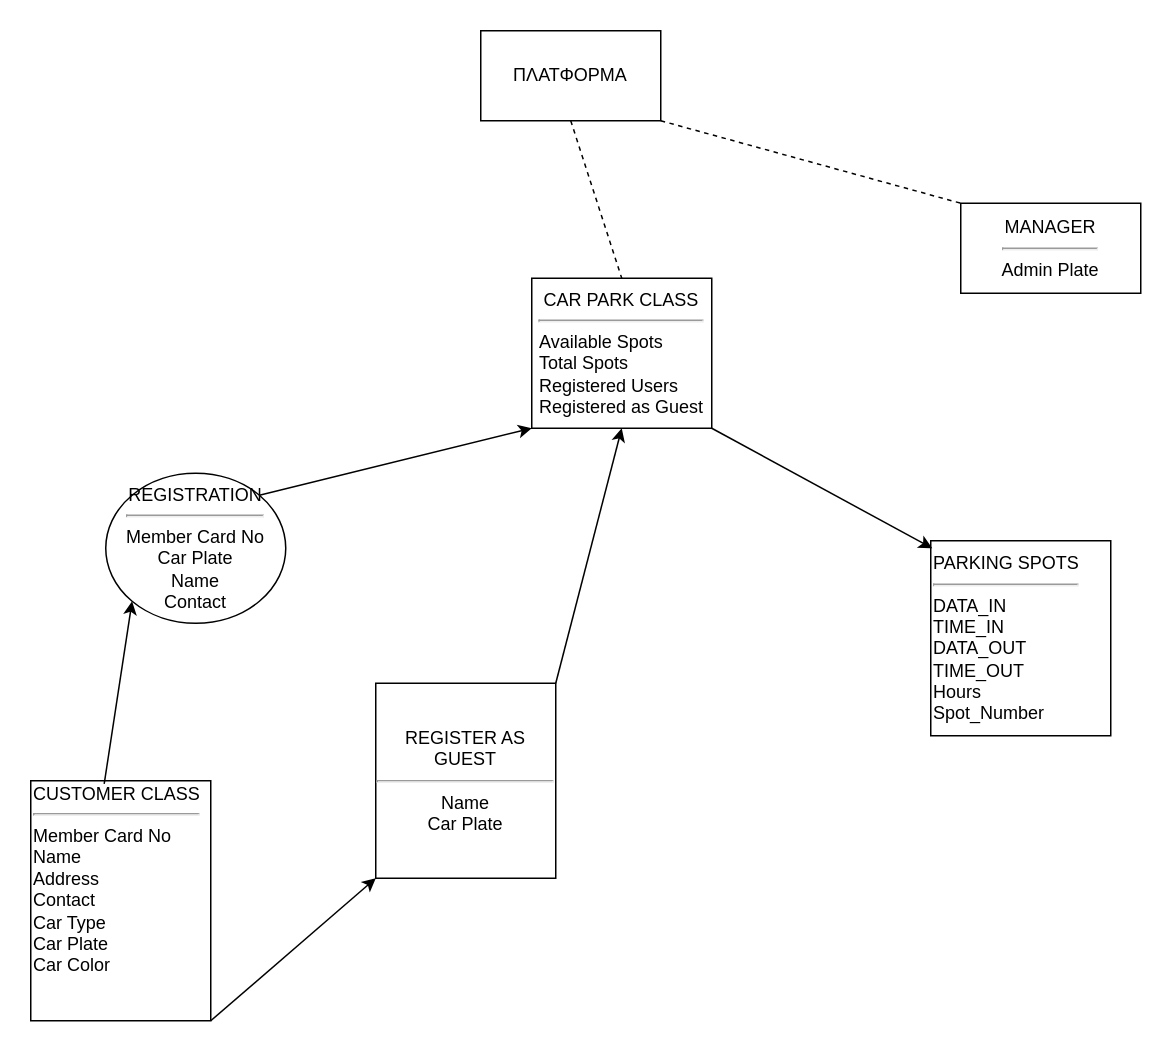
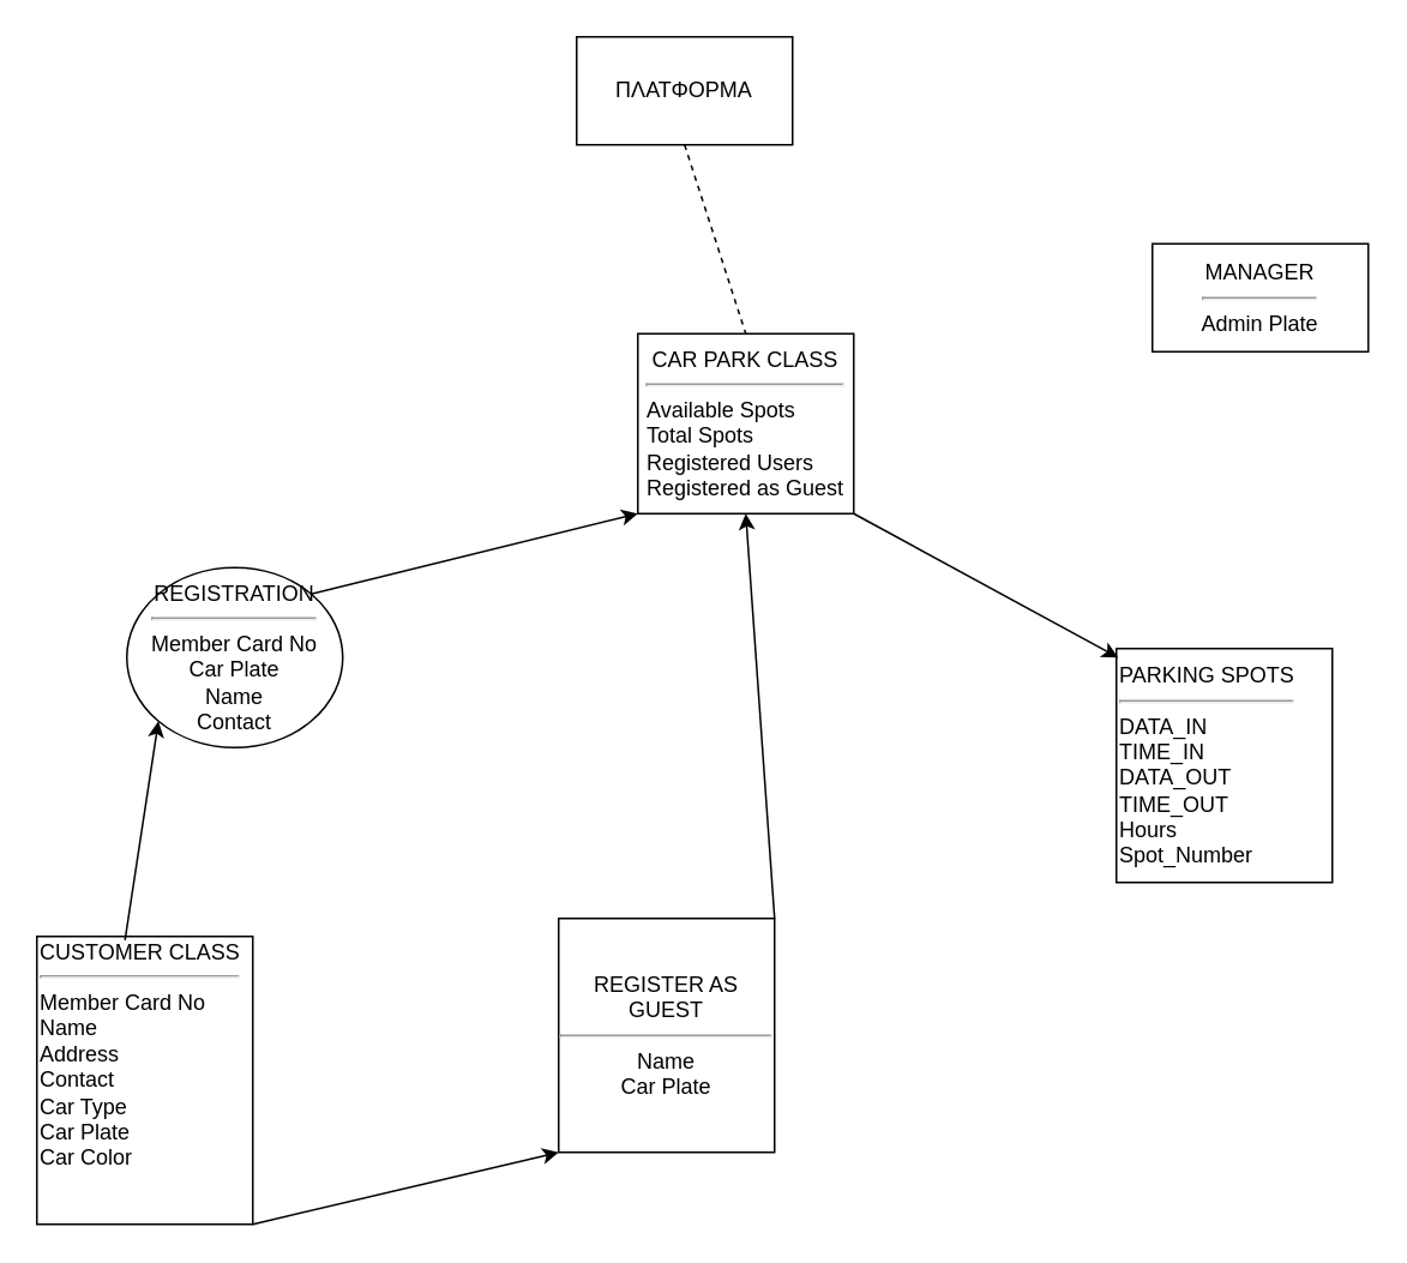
- <mxCell id="8" value="" style="endArrow=none;dashed=1;html=1;entryX=0;entryY=0;entryDx=0;entryDy=0;exitX=1;exitY=1;exitDx=0;exitDy=0;" edge="1" parent="1" source="6" target="7"><mxGeometry width="50" height="50" relative="1" as="geometry"><mxPoint x="390" y="315" as="sourcePoint" /><mxPoint x="440" y="265" as="targetPoint" /></mxGeometry></mxCell>
- <mxCell id="13" value="REGISTER AS GUEST&lt;br&gt;&lt;hr&gt;Name&lt;br&gt;Car Plate" style="rounded=0;whiteSpace=wrap;html=1;" vertex="1" parent="1"><mxGeometry x="250" y="455" width="120" height="130" as="geometry" /></mxCell>
+ <mxCell id="13" value="REGISTER AS GUEST&lt;br&gt;&lt;hr&gt;Name&lt;br&gt;Car Plate" style="rounded=0;whiteSpace=wrap;html=1;" vertex="1" parent="1"><mxGeometry x="310" y="510" width="120" height="130" as="geometry" /></mxCell>
